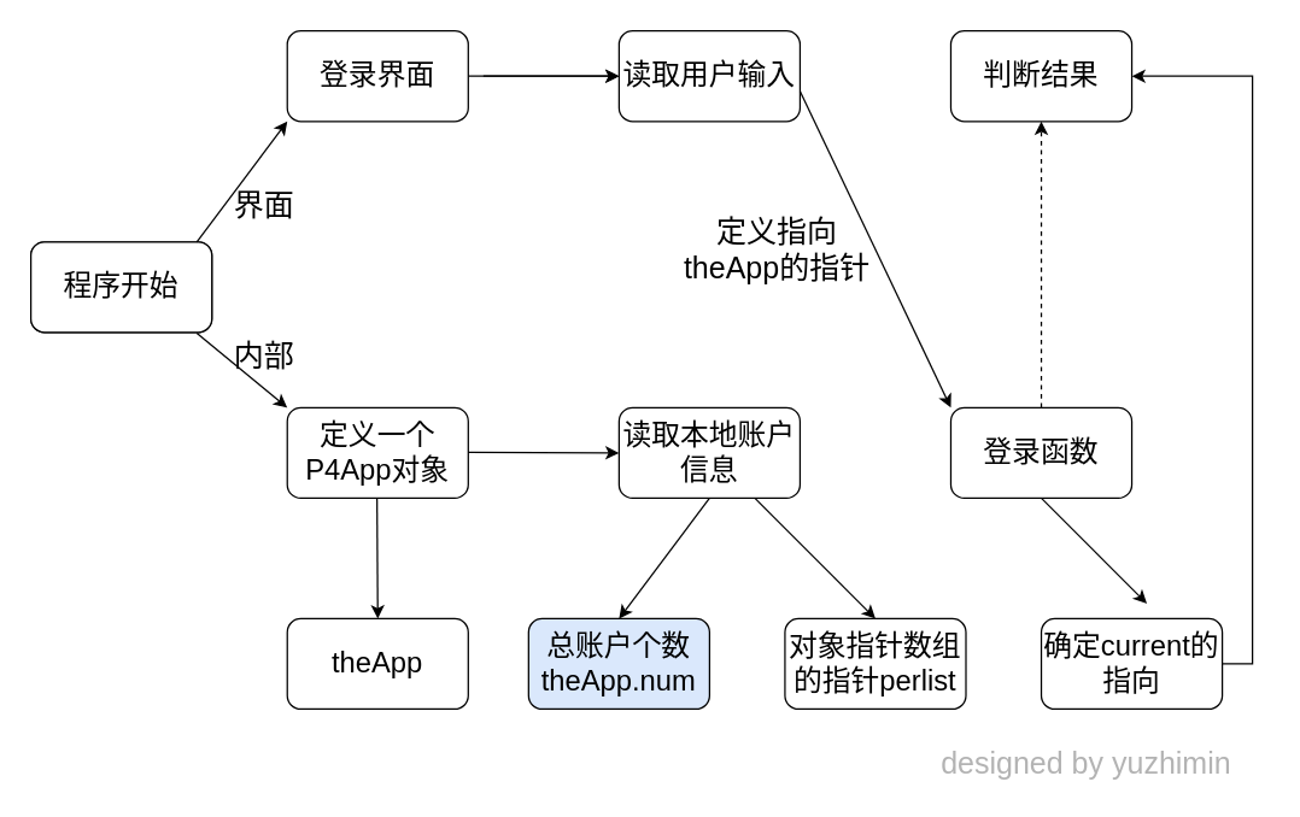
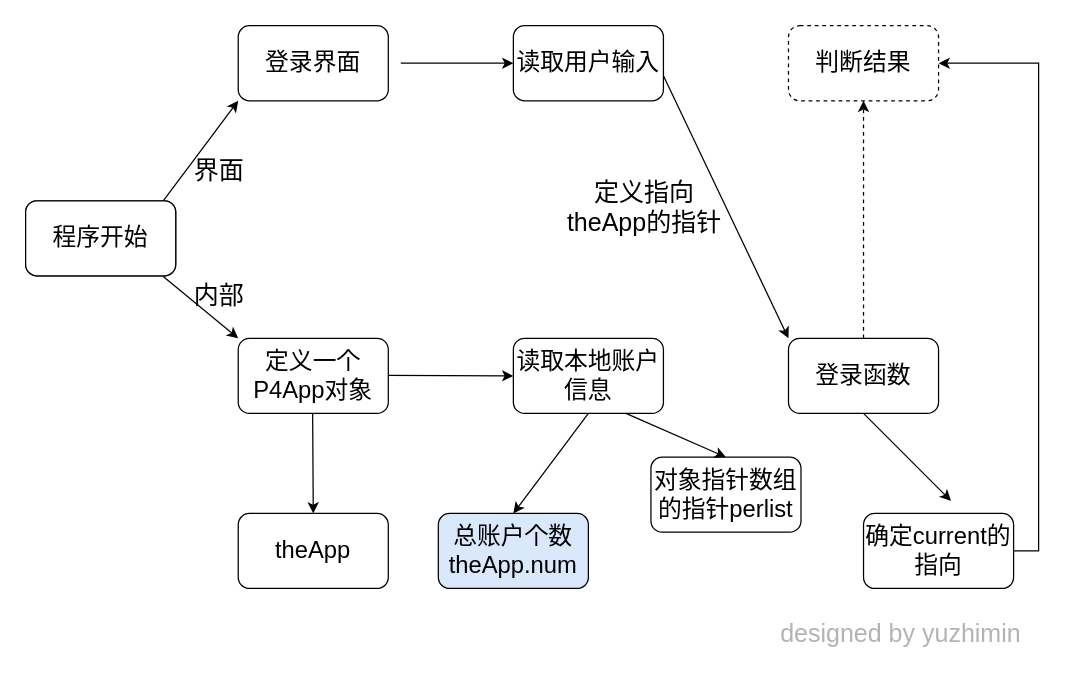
- <mxCell id="4" value="" style="edgeStyle=orthogonalEdgeStyle;rounded=0;orthogonalLoop=1;jettySize=auto;html=1;" parent="1" source="5" target="8" edge="1"><mxGeometry relative="1" as="geometry" /></mxCell>
- <mxCell id="10" value="&lt;span style=&quot;font-size: 19px&quot;&gt;判断结果&lt;/span&gt;" style="rounded=1;whiteSpace=wrap;html=1;" parent="1" vertex="1"><mxGeometry x="630" y="20" width="120" height="60" as="geometry" /></mxCell>
+ <mxCell id="10" value="&lt;span style=&quot;font-size: 19px&quot;&gt;判断结果&lt;/span&gt;" style="rounded=1;whiteSpace=wrap;html=1;dashed=1;" parent="1" vertex="1"><mxGeometry x="630" y="20" width="120" height="60" as="geometry" /></mxCell>
- <mxCell id="20" value="&lt;span style=&quot;font-size: 19px&quot;&gt;对象指针数组的指针perlist&lt;/span&gt;" style="rounded=1;whiteSpace=wrap;html=1;" parent="1" vertex="1"><mxGeometry x="520" y="410" width="120" height="60" as="geometry" /></mxCell>
+ <mxCell id="20" value="&lt;span style=&quot;font-size: 19px&quot;&gt;对象指针数组的指针perlist&lt;/span&gt;" style="rounded=1;whiteSpace=wrap;html=1;" parent="1" vertex="1"><mxGeometry x="520" y="365" width="120" height="60" as="geometry" /></mxCell>
